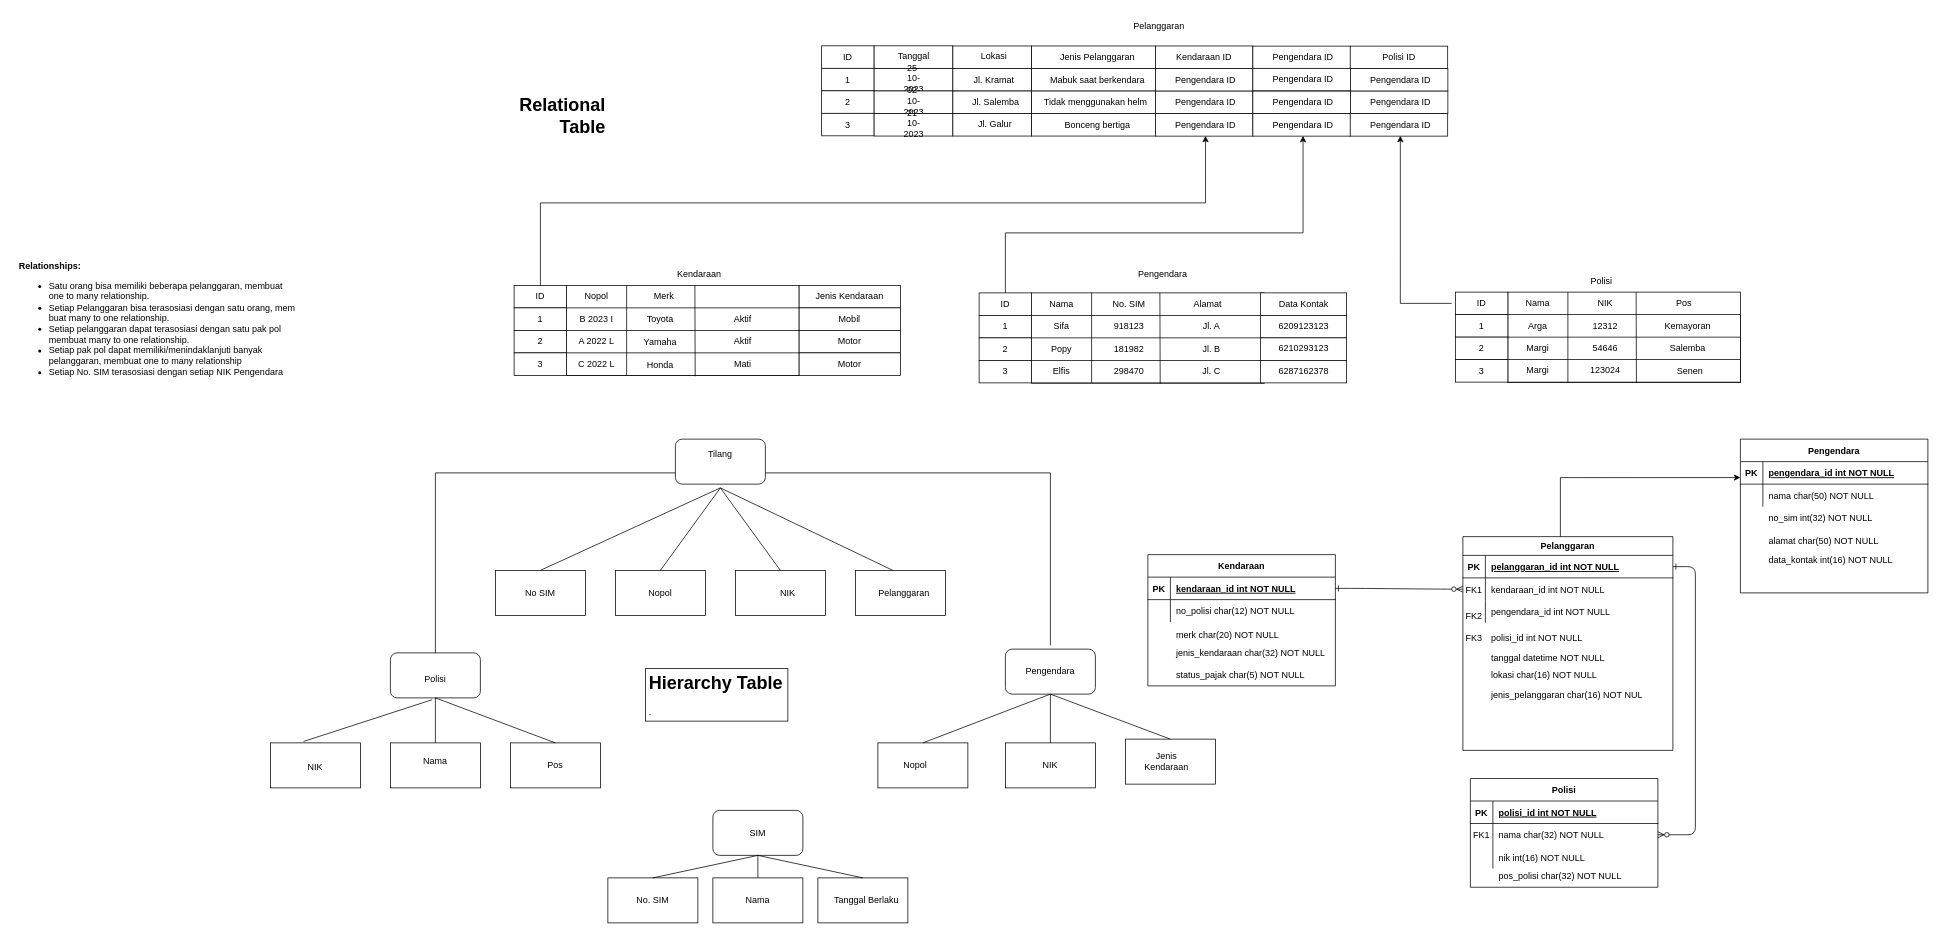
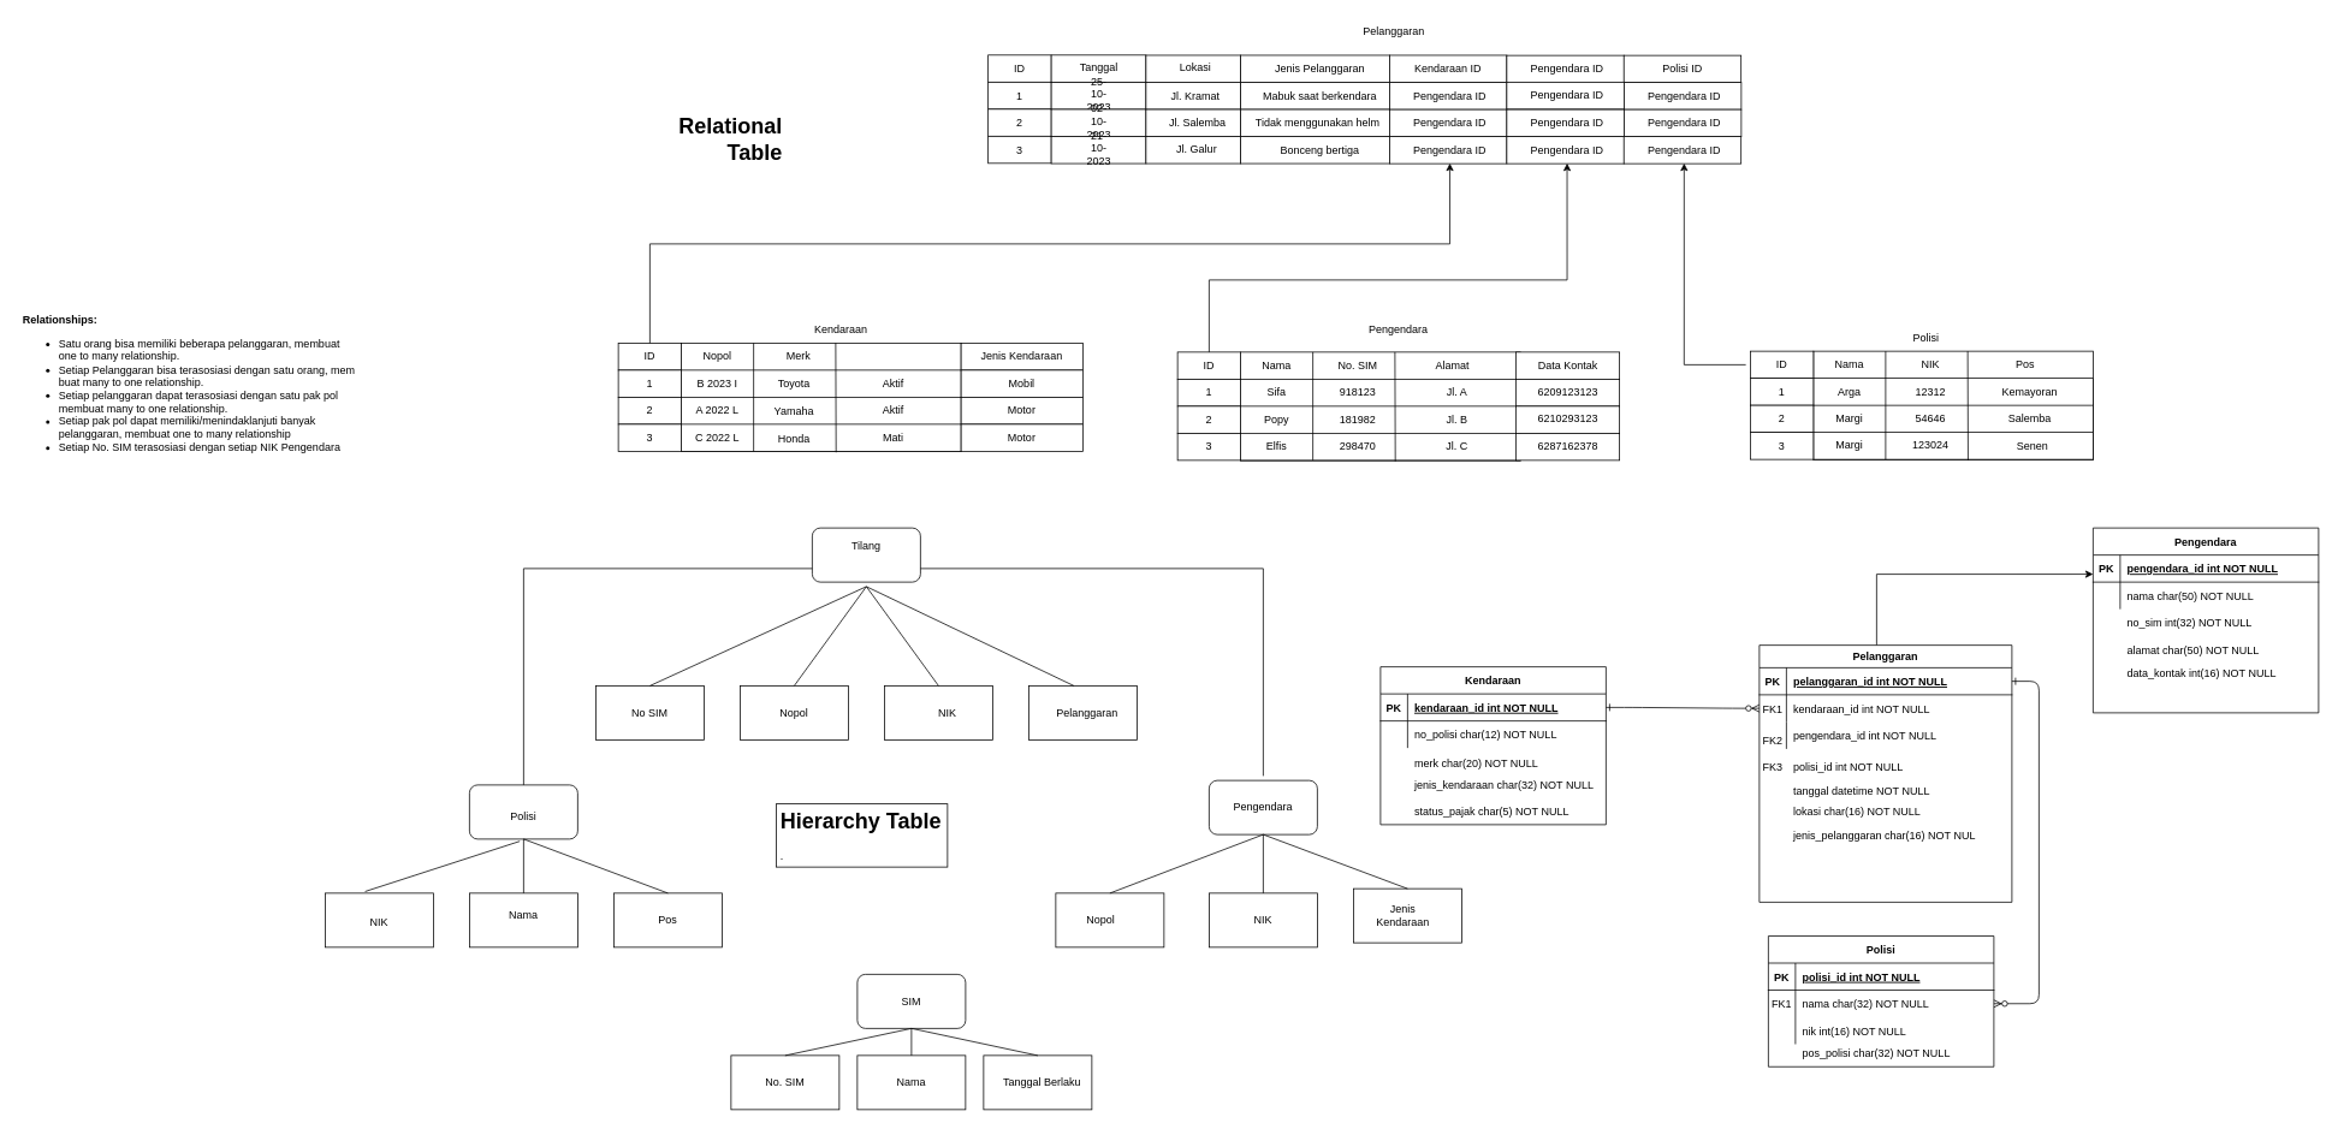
- <mxCell id="30" value="&lt;h1 align=&quot;right&quot;&gt;Relational Table&lt;br&gt;&lt;/h1&gt;&lt;p&gt;.&lt;/p&gt;" style="text;html=1;strokeColor=none;fillColor=none;spacing=5;spacingTop=-20;whiteSpace=wrap;overflow=hidden;rounded=0;" parent="1" vertex="1"><mxGeometry x="620" y="120" width="190" height="70" as="geometry" /></mxCell>
+ <mxCell id="30" value="&lt;h1 align=&quot;right&quot;&gt;Relational Table&lt;br&gt;&lt;/h1&gt;&lt;p&gt;.&lt;/p&gt;" style="text;html=1;strokeColor=none;fillColor=none;spacing=5;spacingTop=-20;whiteSpace=wrap;overflow=hidden;rounded=0;" parent="1" vertex="1"><mxGeometry x="680" y="120" width="190" height="70" as="geometry" /></mxCell>
